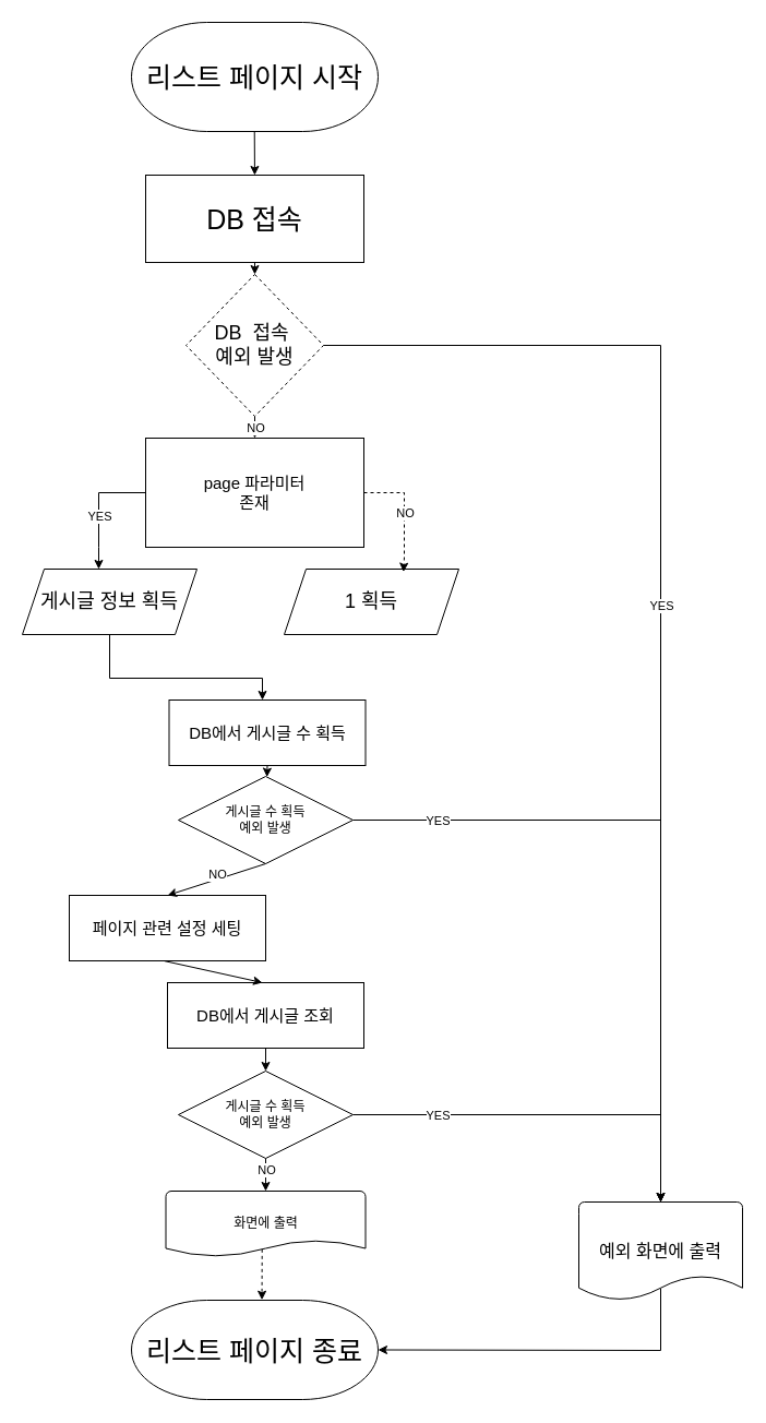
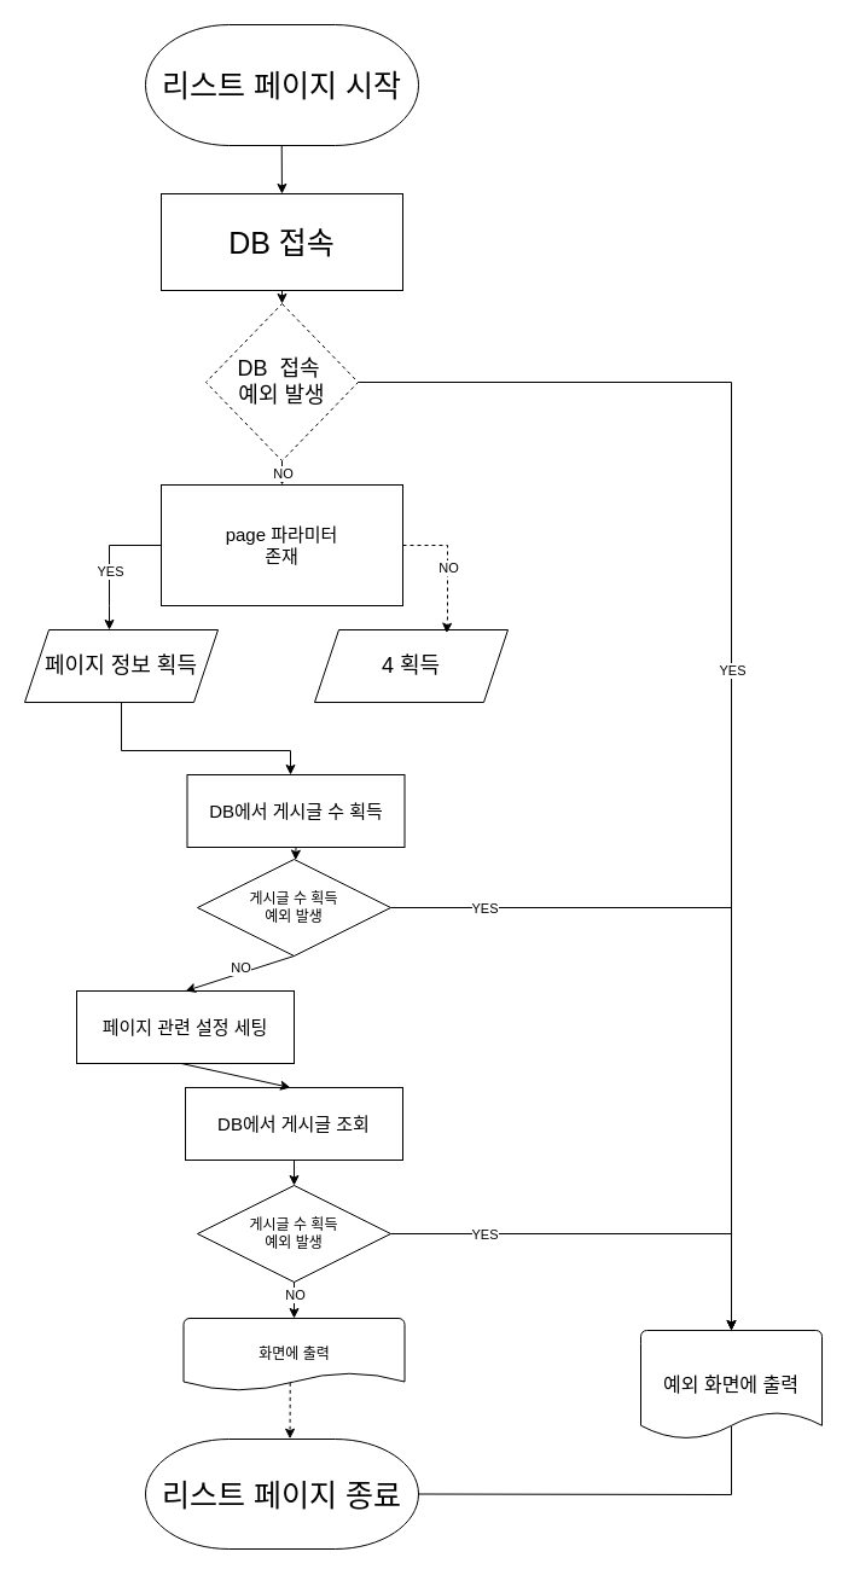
- <mxCell id="10" value="&lt;font style=&quot;font-size: 18px;&quot;&gt;게시글 정보 획득&lt;/font&gt;" style="shape=parallelogram;perimeter=parallelogramPerimeter;whiteSpace=wrap;html=1;fixedSize=1;" vertex="1" parent="1"><mxGeometry x="20" y="521" width="160" height="60" as="geometry" /></mxCell>
+ <mxCell id="10" value="&lt;font style=&quot;font-size: 18px;&quot;&gt;페이지 정보 획득&lt;/font&gt;" style="shape=parallelogram;perimeter=parallelogramPerimeter;whiteSpace=wrap;html=1;fixedSize=1;" vertex="1" parent="1"><mxGeometry x="20" y="521" width="160" height="60" as="geometry" /></mxCell>
- <mxCell id="14" value="&lt;font style=&quot;font-size: 18px;&quot;&gt;1 획득&lt;/font&gt;" style="shape=parallelogram;perimeter=parallelogramPerimeter;whiteSpace=wrap;html=1;fixedSize=1;" vertex="1" parent="1"><mxGeometry x="260" y="521" width="160" height="60" as="geometry" /></mxCell>
+ <mxCell id="14" value="&lt;font style=&quot;font-size: 18px;&quot;&gt;4 획득&lt;/font&gt;" style="shape=parallelogram;perimeter=parallelogramPerimeter;whiteSpace=wrap;html=1;fixedSize=1;" vertex="1" parent="1"><mxGeometry x="260" y="521" width="160" height="60" as="geometry" /></mxCell>
- <mxCell id="9" value="" style="endArrow=classic;html=1;rounded=0;exitX=0.5;exitY=0.88;exitDx=0;exitDy=0;exitPerimeter=0;entryX=1;entryY=0.5;entryDx=0;entryDy=0;entryPerimeter=0;" edge="1" parent="1" source="7" target="8"><mxGeometry width="50" height="50" relative="1" as="geometry"><mxPoint x="420" y="830" as="sourcePoint" /><mxPoint x="470" y="780" as="targetPoint" /><Array as="points"><mxPoint x="605" y="1237" /></Array></mxGeometry></mxCell>
+ <mxCell id="9" value="" style="endArrow=none;html=1;rounded=0;exitX=0.5;exitY=0.88;exitDx=0;exitDy=0;exitPerimeter=0;entryX=1;entryY=0.5;entryDx=0;entryDy=0;entryPerimeter=0;" edge="1" parent="1" source="7" target="8"><mxGeometry width="50" height="50" relative="1" as="geometry"><mxPoint x="420" y="830" as="sourcePoint" /><mxPoint x="470" y="780" as="targetPoint" /><Array as="points"><mxPoint x="605" y="1237" /></Array></mxGeometry></mxCell>
